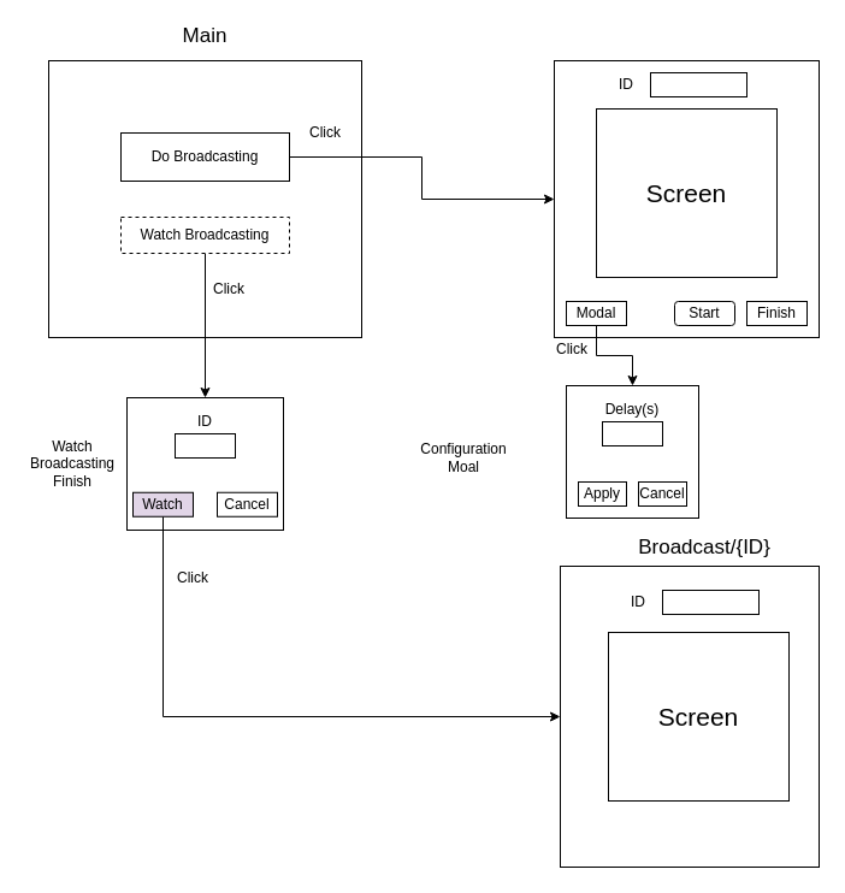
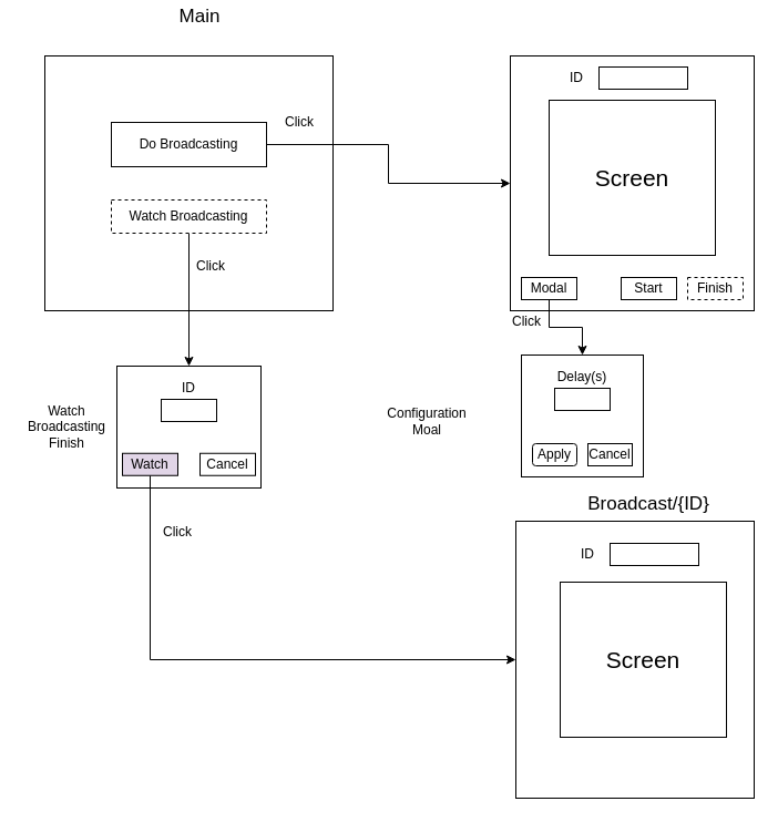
- <mxCell id="3" value="&lt;font style=&quot;font-size: 17px&quot;&gt;Main&lt;/font&gt;" style="text;html=1;strokeColor=none;fillColor=none;align=center;verticalAlign=middle;whiteSpace=wrap;rounded=0;" vertex="1" parent="1"><mxGeometry x="120" y="20" width="100" height="20" as="geometry" /></mxCell>
+ <mxCell id="3" value="&lt;font style=&quot;font-size: 17px&quot;&gt;Main&lt;/font&gt;" style="text;html=1;strokeColor=none;fillColor=none;align=center;verticalAlign=middle;whiteSpace=wrap;rounded=0;" vertex="1" parent="1"><mxGeometry x="130" y="5" width="100" height="20" as="geometry" /></mxCell>
- <mxCell id="21" value="Start" style="whiteSpace=wrap;html=1;rounded=1;" vertex="1" parent="1"><mxGeometry x="560" y="250" width="50" height="20" as="geometry" /></mxCell>
+ <mxCell id="21" value="Start" style="rounded=0;whiteSpace=wrap;html=1;" vertex="1" parent="1"><mxGeometry x="560" y="250" width="50" height="20" as="geometry" /></mxCell>
- <mxCell id="22" value="Finish" style="rounded=0;whiteSpace=wrap;html=1;" vertex="1" parent="1"><mxGeometry x="620" y="250" width="50" height="20" as="geometry" /></mxCell>
+ <mxCell id="22" value="Finish" style="rounded=0;whiteSpace=wrap;html=1;dashed=1;" vertex="1" parent="1"><mxGeometry x="620" y="250" width="50" height="20" as="geometry" /></mxCell>
- <mxCell id="28" value="Apply" style="rounded=0;whiteSpace=wrap;html=1;" vertex="1" parent="1"><mxGeometry x="480" y="400" width="40" height="20" as="geometry" /></mxCell>
+ <mxCell id="28" value="Apply" style="whiteSpace=wrap;html=1;rounded=1;" vertex="1" parent="1"><mxGeometry x="480" y="400" width="40" height="20" as="geometry" /></mxCell>
